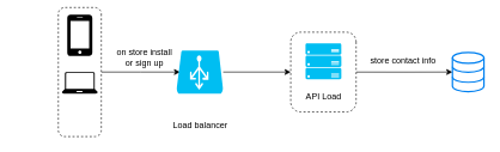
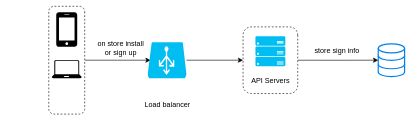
- <mxCell id="12" value="store contact info" style="text;html=1;align=center;verticalAlign=middle;resizable=0;points=[];autosize=1;strokeColor=none;fillColor=none;" vertex="1" parent="1"><mxGeometry x="505.62" y="70" width="110" height="30" as="geometry" /></mxCell>
+ <mxCell id="12" value="store sign info" style="text;html=1;align=center;verticalAlign=middle;resizable=0;points=[];autosize=1;strokeColor=none;fillColor=none;" vertex="1" parent="1"><mxGeometry x="505.62" y="70" width="110" height="30" as="geometry" /></mxCell>
- <mxCell id="10" value="API Load" style="text;html=1;align=center;verticalAlign=middle;resizable=0;points=[];autosize=1;strokeColor=none;fillColor=none;" vertex="1" parent="1"><mxGeometry x="405" y="120" width="90" height="30" as="geometry" /></mxCell>
+ <mxCell id="10" value="API Servers" style="text;html=1;align=center;verticalAlign=middle;resizable=0;points=[];autosize=1;strokeColor=none;fillColor=none;" vertex="1" parent="1"><mxGeometry x="405" y="120" width="90" height="30" as="geometry" /></mxCell>
